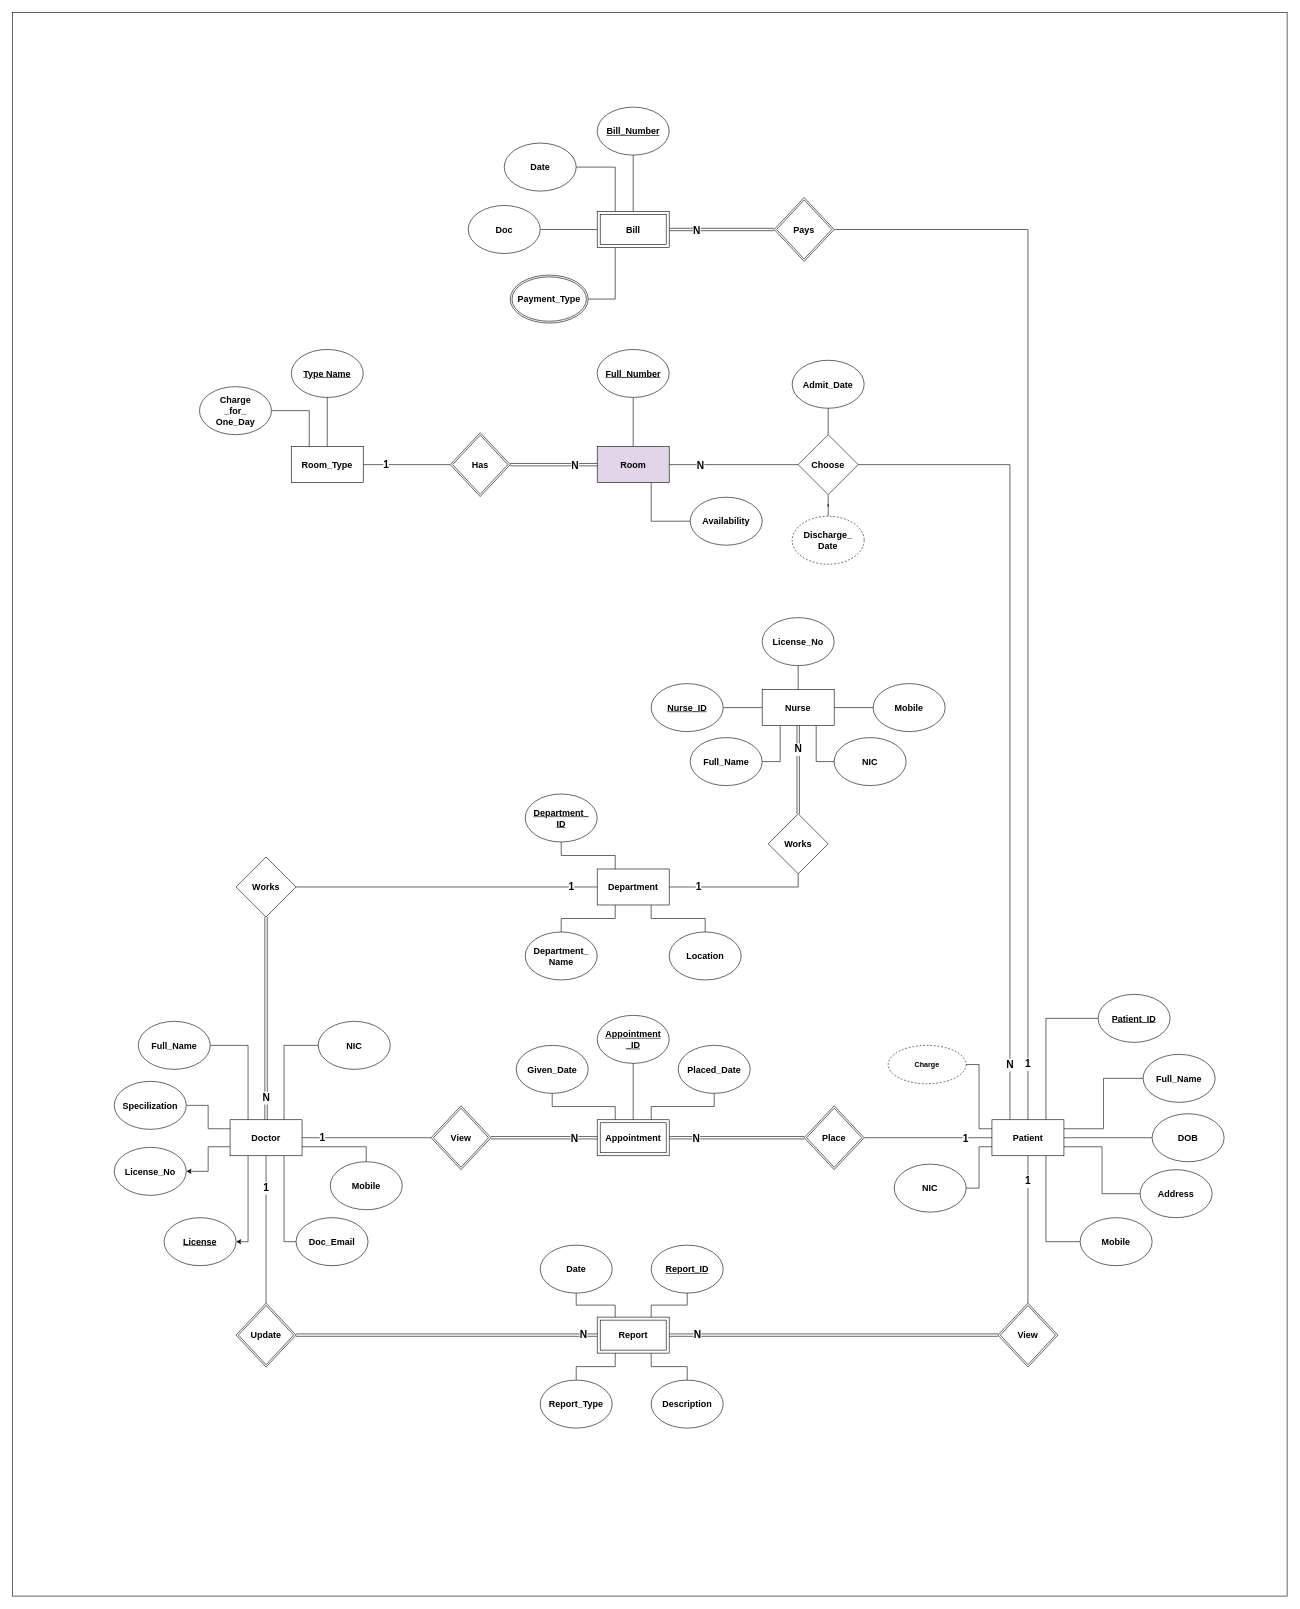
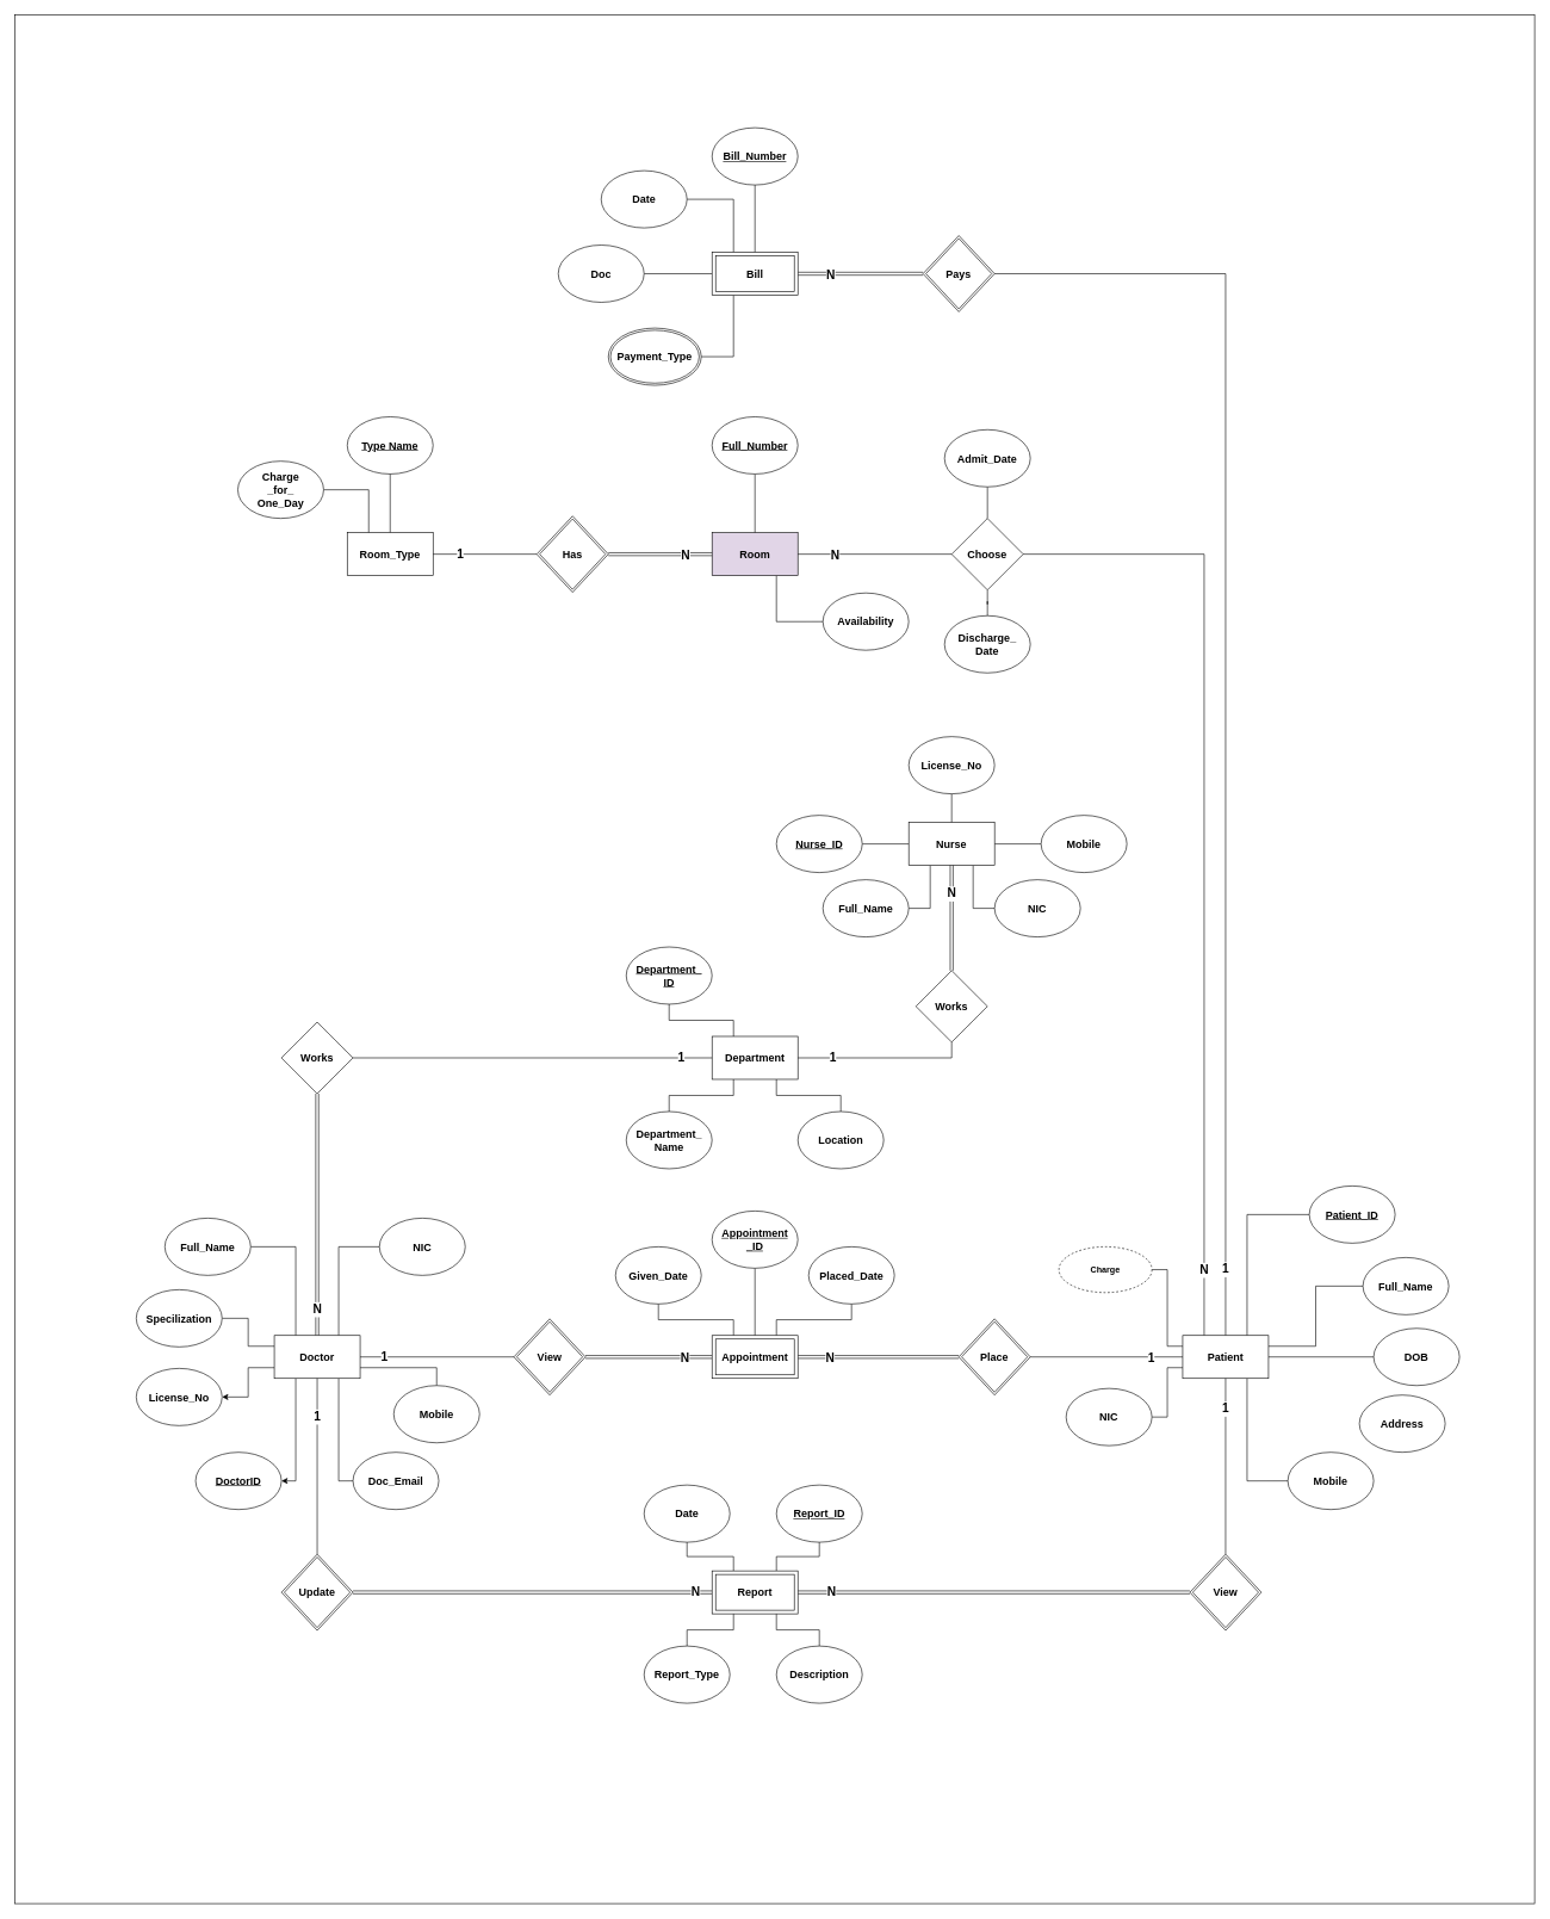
- <mxCell id="133" value="&lt;font style=&quot;font-size: 15px;&quot;&gt;&lt;b&gt;Discharge_&lt;/b&gt;&lt;/font&gt;&lt;div&gt;&lt;font style=&quot;font-size: 15px;&quot;&gt;&lt;b&gt;Date&lt;/b&gt;&lt;/font&gt;&lt;/div&gt;" style="ellipse;whiteSpace=wrap;html=1;dashed=1;" vertex="1" parent="1"><mxGeometry x="1320" y="860" width="120" height="80" as="geometry" /></mxCell>
+ <mxCell id="133" value="&lt;font style=&quot;font-size: 15px;&quot;&gt;&lt;b&gt;Discharge_&lt;/b&gt;&lt;/font&gt;&lt;div&gt;&lt;font style=&quot;font-size: 15px;&quot;&gt;&lt;b&gt;Date&lt;/b&gt;&lt;/font&gt;&lt;/div&gt;" style="ellipse;whiteSpace=wrap;html=1;" vertex="1" parent="1"><mxGeometry x="1320" y="860" width="120" height="80" as="geometry" /></mxCell>
- <mxCell id="20" style="edgeStyle=orthogonalEdgeStyle;rounded=0;orthogonalLoop=1;jettySize=auto;html=1;exitX=1;exitY=0.75;exitDx=0;exitDy=0;entryX=0;entryY=0.5;entryDx=0;entryDy=0;endArrow=none;endFill=0;" parent="1" source="24" target="91" edge="1"><mxGeometry relative="1" as="geometry" /></mxCell>
- <mxCell id="96" value="&lt;font style=&quot;font-size: 15px;&quot;&gt;&lt;b&gt;&lt;u&gt;License&lt;/u&gt;&lt;/b&gt;&lt;/font&gt;" style="ellipse;whiteSpace=wrap;html=1;" vertex="1" parent="1"><mxGeometry x="273" y="2029.25" width="120" height="80" as="geometry" /></mxCell>
+ <mxCell id="96" value="&lt;font style=&quot;font-size: 15px;&quot;&gt;&lt;b&gt;&lt;u&gt;DoctorID&lt;/u&gt;&lt;/b&gt;&lt;/font&gt;" style="ellipse;whiteSpace=wrap;html=1;" vertex="1" parent="1"><mxGeometry x="273" y="2029.25" width="120" height="80" as="geometry" /></mxCell>
